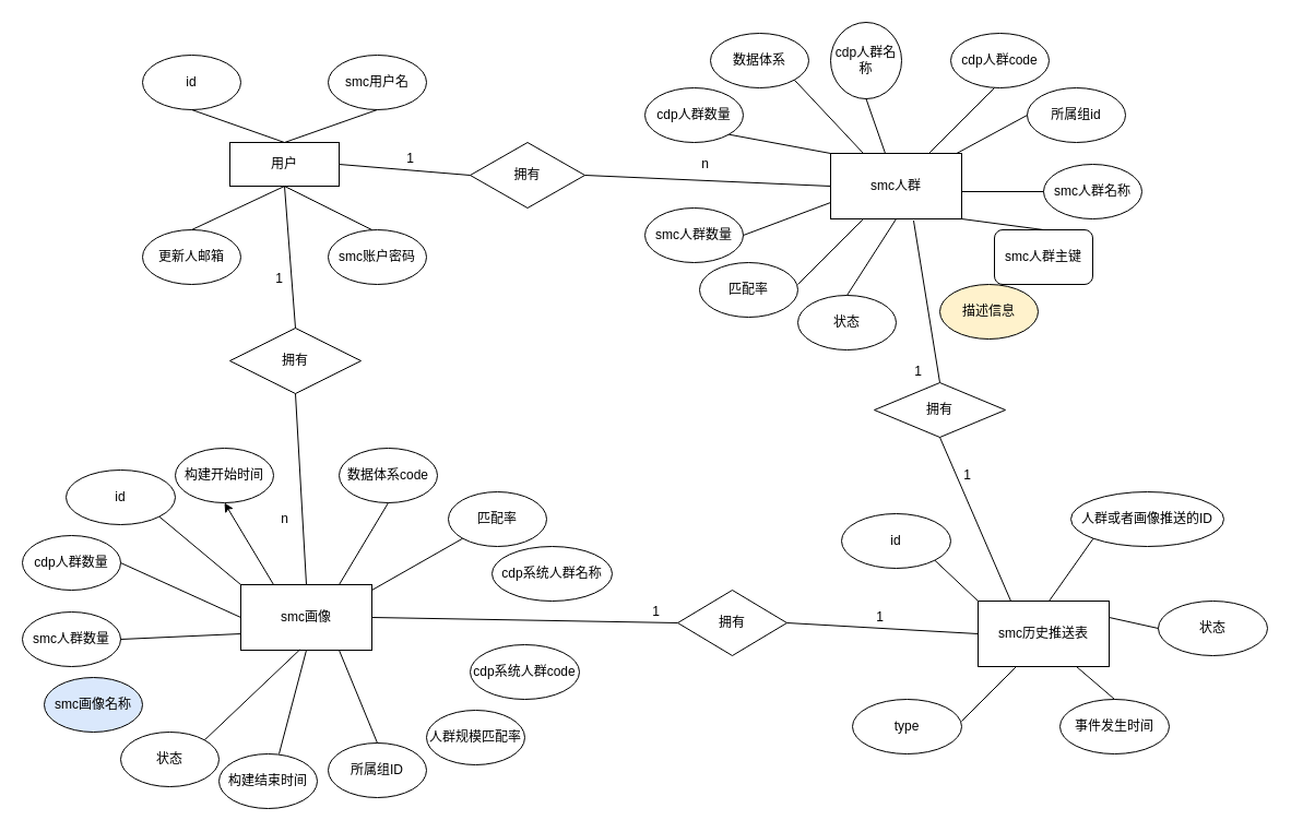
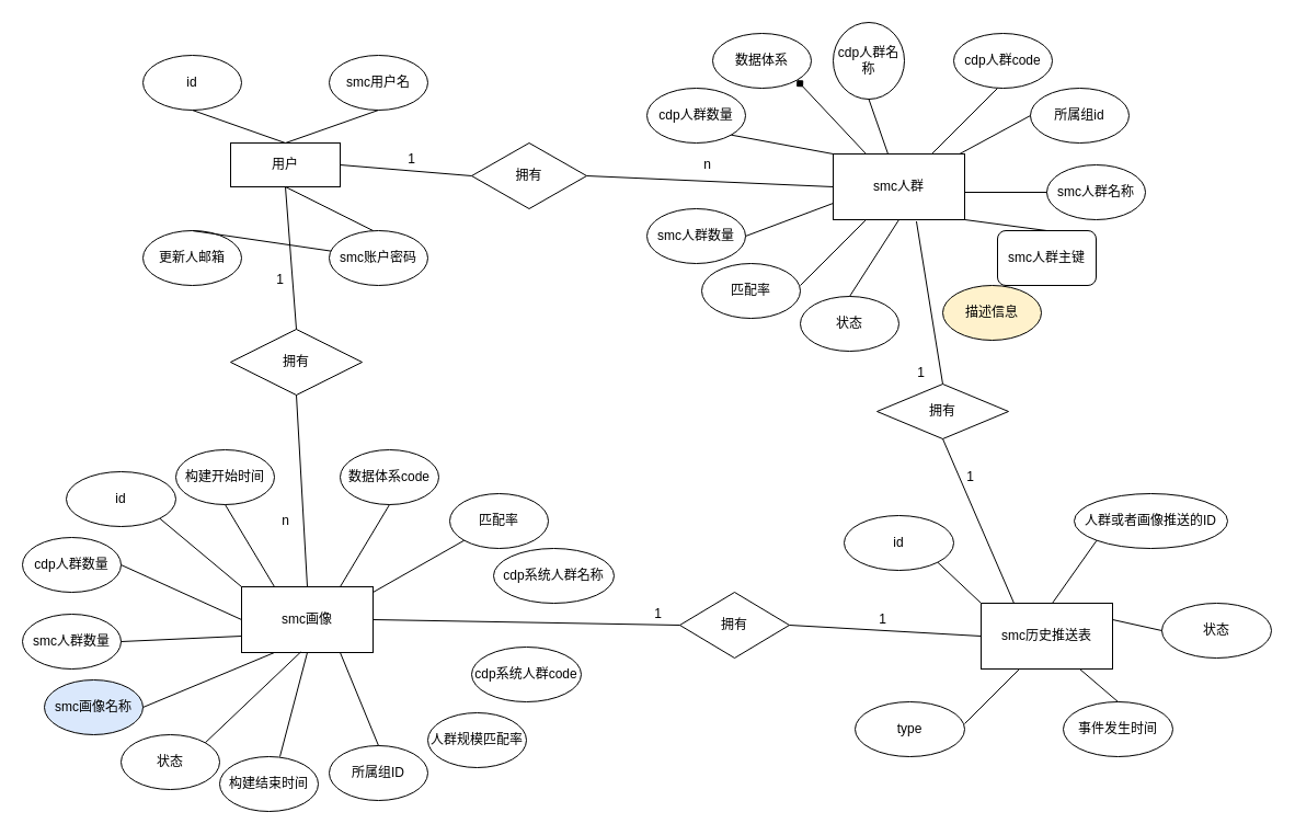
- <mxCell id="54" value="" style="endArrow=none;html=1;rounded=0;entryX=1;entryY=1;entryDx=0;entryDy=0;exitX=0.25;exitY=0;exitDx=0;exitDy=0;" edge="1" parent="1" source="8" target="7"><mxGeometry width="50" height="50" relative="1" as="geometry"><mxPoint x="710" y="130" as="sourcePoint" /><mxPoint x="760" y="80" as="targetPoint" /></mxGeometry></mxCell>
+ <mxCell id="54" value="" style="endArrow=diamond;html=1;rounded=0;entryX=1;entryY=1;entryDx=0;entryDy=0;exitX=0.25;exitY=0;exitDx=0;exitDy=0;" edge="1" parent="1" source="8" target="7"><mxGeometry width="50" height="50" relative="1" as="geometry"><mxPoint x="710" y="130" as="sourcePoint" /><mxPoint x="760" y="80" as="targetPoint" /></mxGeometry></mxCell>
- <mxCell id="41" value="" style="endArrow=none;html=1;rounded=0;entryX=0.5;entryY=1;entryDx=0;entryDy=0;exitX=0.5;exitY=0;exitDx=0;exitDy=0;" edge="1" parent="1" source="6" target="2"><mxGeometry width="50" height="50" relative="1" as="geometry"><mxPoint x="220" y="220" as="sourcePoint" /><mxPoint x="270" y="170" as="targetPoint" /></mxGeometry></mxCell>
+ <mxCell id="41" value="" style="endArrow=none;html=1;rounded=0;exitX=0.5;exitY=0;exitDx=0;exitDy=0;" edge="1" parent="1" source="6" target="5"><mxGeometry width="50" height="50" relative="1" as="geometry"><mxPoint x="220" y="220" as="sourcePoint" /><mxPoint x="270" y="170" as="targetPoint" /></mxGeometry></mxCell>
- <mxCell id="68" value="" style="endArrow=classic;html=1;rounded=0;entryX=0.5;entryY=1;entryDx=0;entryDy=0;exitX=0.25;exitY=0;exitDx=0;exitDy=0;" edge="1" parent="1" source="19" target="31"><mxGeometry width="50" height="50" relative="1" as="geometry"><mxPoint x="240" y="530" as="sourcePoint" /><mxPoint x="270" y="470" as="targetPoint" /></mxGeometry></mxCell>
+ <mxCell id="68" value="" style="endArrow=none;html=1;rounded=0;entryX=0.5;entryY=1;entryDx=0;entryDy=0;exitX=0.25;exitY=0;exitDx=0;exitDy=0;" edge="1" parent="1" source="19" target="31"><mxGeometry width="50" height="50" relative="1" as="geometry"><mxPoint x="240" y="530" as="sourcePoint" /><mxPoint x="270" y="470" as="targetPoint" /></mxGeometry></mxCell>
+ <mxCell id="77" value="" style="endArrow=none;html=1;rounded=0;exitX=1;exitY=0.5;exitDx=0;exitDy=0;entryX=0.25;entryY=1;entryDx=0;entryDy=0;" edge="1" parent="1" source="25" target="19"><mxGeometry width="50" height="50" relative="1" as="geometry"><mxPoint x="150" y="660" as="sourcePoint" /><mxPoint x="240" y="600" as="targetPoint" /></mxGeometry></mxCell>
